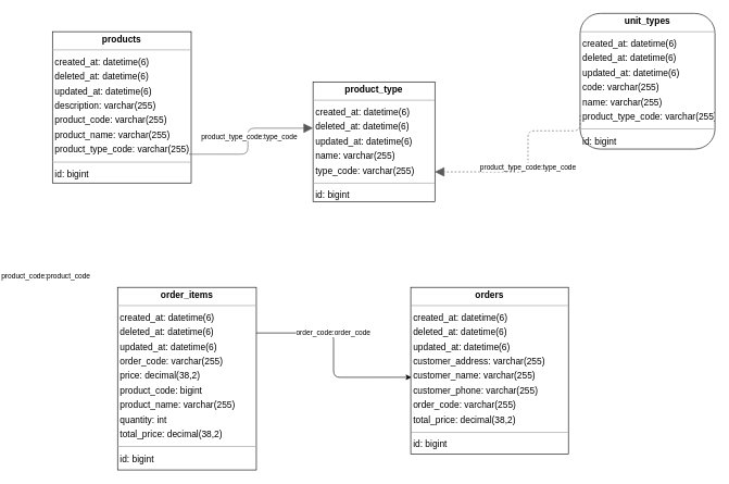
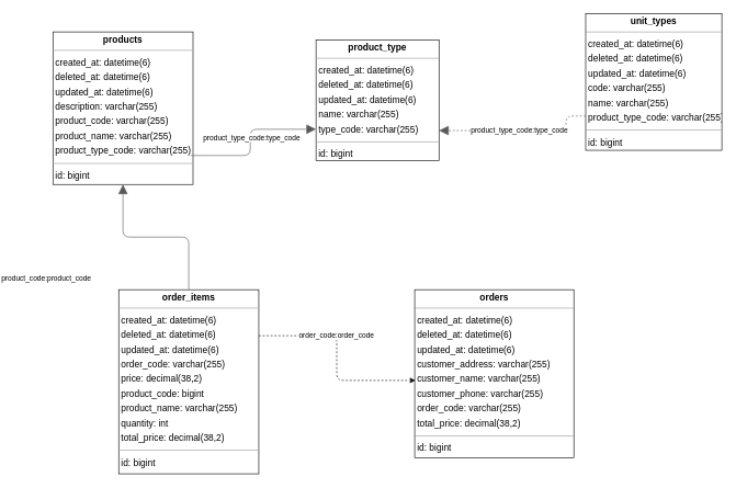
- <mxCell id="6" value="&lt;p style=&quot;margin:0px;margin-top:4px;text-align:center;&quot;&gt;&lt;b&gt;unit_types&lt;/b&gt;&lt;/p&gt;&lt;hr size=&quot;1&quot;/&gt;&lt;p style=&quot;margin:0 0 0 4px;line-height:1.6;&quot;&gt; created_at: datetime(6)&lt;br/&gt; deleted_at: datetime(6)&lt;br/&gt; updated_at: datetime(6)&lt;br/&gt; code: varchar(255)&lt;br/&gt; name: varchar(255)&lt;br/&gt; product_type_code: varchar(255)&lt;/p&gt;&lt;hr size=&quot;1&quot;/&gt;&lt;p style=&quot;margin:0 0 0 4px;line-height:1.6;&quot;&gt; id: bigint&lt;/p&gt;" style="verticalAlign=top;align=left;overflow=fill;fontSize=14;fontFamily=Helvetica;html=1;shadow=0;comic=0;labelBackgroundColor=none;strokeWidth=1;rounded=1;" parent="1" vertex="1"><mxGeometry x="830" y="20" width="207" height="208" as="geometry" /></mxCell>
+ <mxCell id="6" value="&lt;p style=&quot;margin:0px;margin-top:4px;text-align:center;&quot;&gt;&lt;b&gt;unit_types&lt;/b&gt;&lt;/p&gt;&lt;hr size=&quot;1&quot;/&gt;&lt;p style=&quot;margin:0 0 0 4px;line-height:1.6;&quot;&gt; created_at: datetime(6)&lt;br/&gt; deleted_at: datetime(6)&lt;br/&gt; updated_at: datetime(6)&lt;br/&gt; code: varchar(255)&lt;br/&gt; name: varchar(255)&lt;br/&gt; product_type_code: varchar(255)&lt;/p&gt;&lt;hr size=&quot;1&quot;/&gt;&lt;p style=&quot;margin:0 0 0 4px;line-height:1.6;&quot;&gt; id: bigint&lt;/p&gt;" style="verticalAlign=top;align=left;overflow=fill;fontSize=14;fontFamily=Helvetica;html=1;rounded=0;shadow=0;comic=0;labelBackgroundColor=none;strokeWidth=1;" parent="1" vertex="1"><mxGeometry x="830" y="20" width="207" height="208" as="geometry" /></mxCell>
- <mxCell id="4" value="&lt;p style=&quot;margin:0px;margin-top:4px;text-align:center;&quot;&gt;&lt;b&gt;product_type&lt;/b&gt;&lt;/p&gt;&lt;hr size=&quot;1&quot;/&gt;&lt;p style=&quot;margin:0 0 0 4px;line-height:1.6;&quot;&gt; created_at: datetime(6)&lt;br/&gt; deleted_at: datetime(6)&lt;br/&gt; updated_at: datetime(6)&lt;br/&gt; name: varchar(255)&lt;br/&gt; type_code: varchar(255)&lt;/p&gt;&lt;hr size=&quot;1&quot;/&gt;&lt;p style=&quot;margin:0 0 0 4px;line-height:1.6;&quot;&gt; id: bigint&lt;/p&gt;" style="verticalAlign=top;align=left;overflow=fill;fontSize=14;fontFamily=Helvetica;html=1;rounded=0;shadow=0;comic=0;labelBackgroundColor=none;strokeWidth=1;" parent="1" vertex="1"><mxGeometry x="420" y="125" width="187" height="184" as="geometry" /></mxCell>
+ <mxCell id="4" value="&lt;p style=&quot;margin:0px;margin-top:4px;text-align:center;&quot;&gt;&lt;b&gt;product_type&lt;/b&gt;&lt;/p&gt;&lt;hr size=&quot;1&quot;/&gt;&lt;p style=&quot;margin:0 0 0 4px;line-height:1.6;&quot;&gt; created_at: datetime(6)&lt;br/&gt; deleted_at: datetime(6)&lt;br/&gt; updated_at: datetime(6)&lt;br/&gt; name: varchar(255)&lt;br/&gt; type_code: varchar(255)&lt;/p&gt;&lt;hr size=&quot;1&quot;/&gt;&lt;p style=&quot;margin:0 0 0 4px;line-height:1.6;&quot;&gt; id: bigint&lt;/p&gt;" style="verticalAlign=top;align=left;overflow=fill;fontSize=14;fontFamily=Helvetica;html=1;rounded=0;shadow=0;comic=0;labelBackgroundColor=none;strokeWidth=1;" parent="1" vertex="1"><mxGeometry x="420" y="60" width="187" height="184" as="geometry" /></mxCell>
+ <mxCell id="7" value="" style="html=1;rounded=1;edgeStyle=orthogonalEdgeStyle;dashed=0;startArrow=none;endArrow=block;endSize=12;strokeColor=#595959;exitX=0.5;exitY=0;exitDx=0;exitDy=0;entryX=0.5;entryY=1;entryDx=0;entryDy=0;" parent="1" source="2" target="5" edge="1"><mxGeometry width="50" height="50" relative="1" as="geometry"><Array as="points" /><mxPoint x="380.02" y="390" as="sourcePoint" /><mxPoint x="280.02" y="230" as="targetPoint" /></mxGeometry></mxCell>
+ <mxCell id="8" value="" style="edgeLabel;resizable=0;html=1;align=left;verticalAlign=top;strokeColor=default;" parent="7" vertex="1" connectable="0"><mxGeometry x="-50" y="522" as="geometry" /></mxCell>
- <mxCell id="14" style="edgeStyle=orthogonalEdgeStyle;rounded=1;orthogonalLoop=1;jettySize=auto;html=1;exitX=1;exitY=0.25;exitDx=0;exitDy=0;entryX=0.004;entryY=0.539;entryDx=0;entryDy=0;entryPerimeter=0;curved=0;" parent="1" source="2" target="3" edge="1"><mxGeometry relative="1" as="geometry" /></mxCell>
+ <mxCell id="14" style="edgeStyle=orthogonalEdgeStyle;rounded=1;orthogonalLoop=1;jettySize=auto;html=1;exitX=1;exitY=0.25;exitDx=0;exitDy=0;entryX=0.004;entryY=0.539;entryDx=0;entryDy=0;entryPerimeter=0;curved=0;dashed=1;" parent="1" source="2" target="3" edge="1"><mxGeometry relative="1" as="geometry" /></mxCell>
